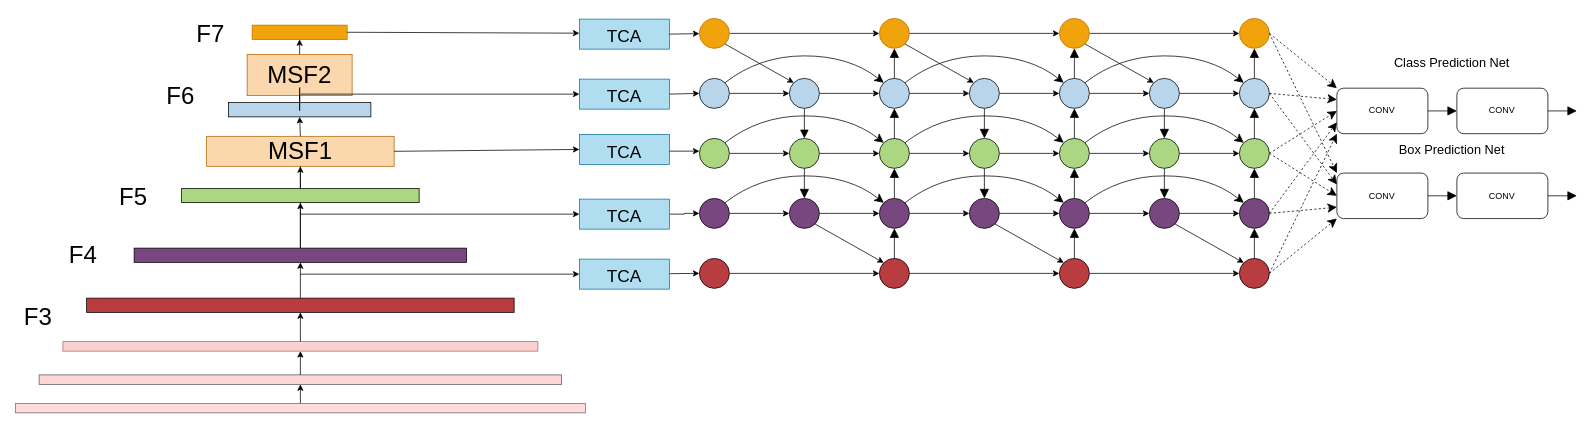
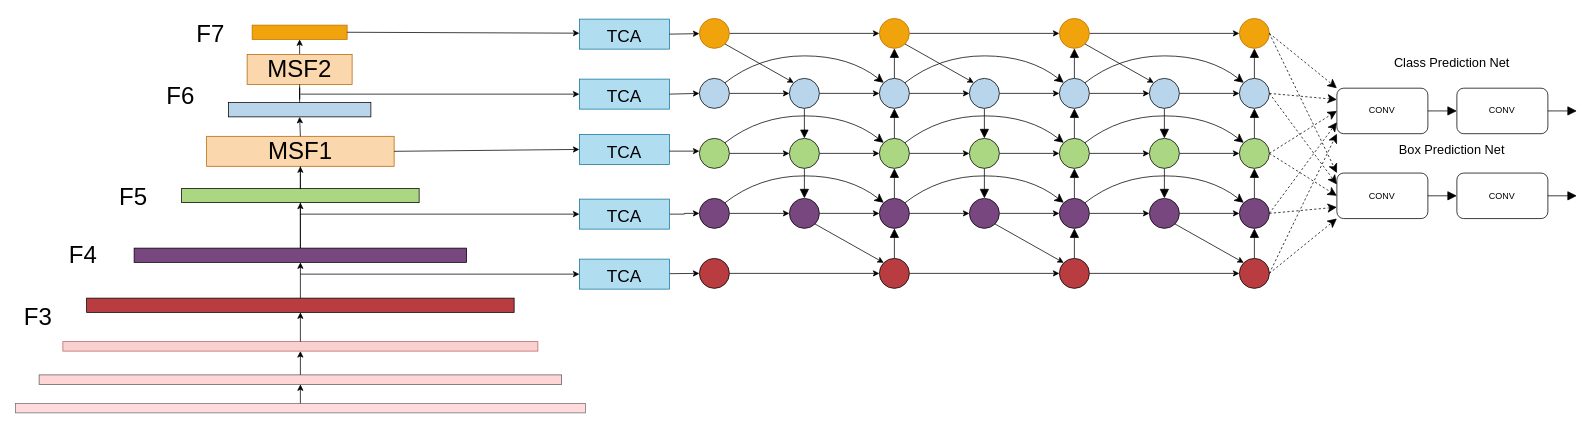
- <mxCell id="140" value="MSF2" style="rounded=0;whiteSpace=wrap;html=1;fontSize=32;fillColor=#fad7ac;strokeColor=#b46504;" parent="1" vertex="1"><mxGeometry x="329" y="72" width="140" height="55" as="geometry" /></mxCell>
+ <mxCell id="140" value="MSF2" style="rounded=0;whiteSpace=wrap;html=1;fontSize=32;fillColor=#fad7ac;strokeColor=#b46504;" parent="1" vertex="1"><mxGeometry x="329" y="72" width="140" height="40" as="geometry" /></mxCell>
